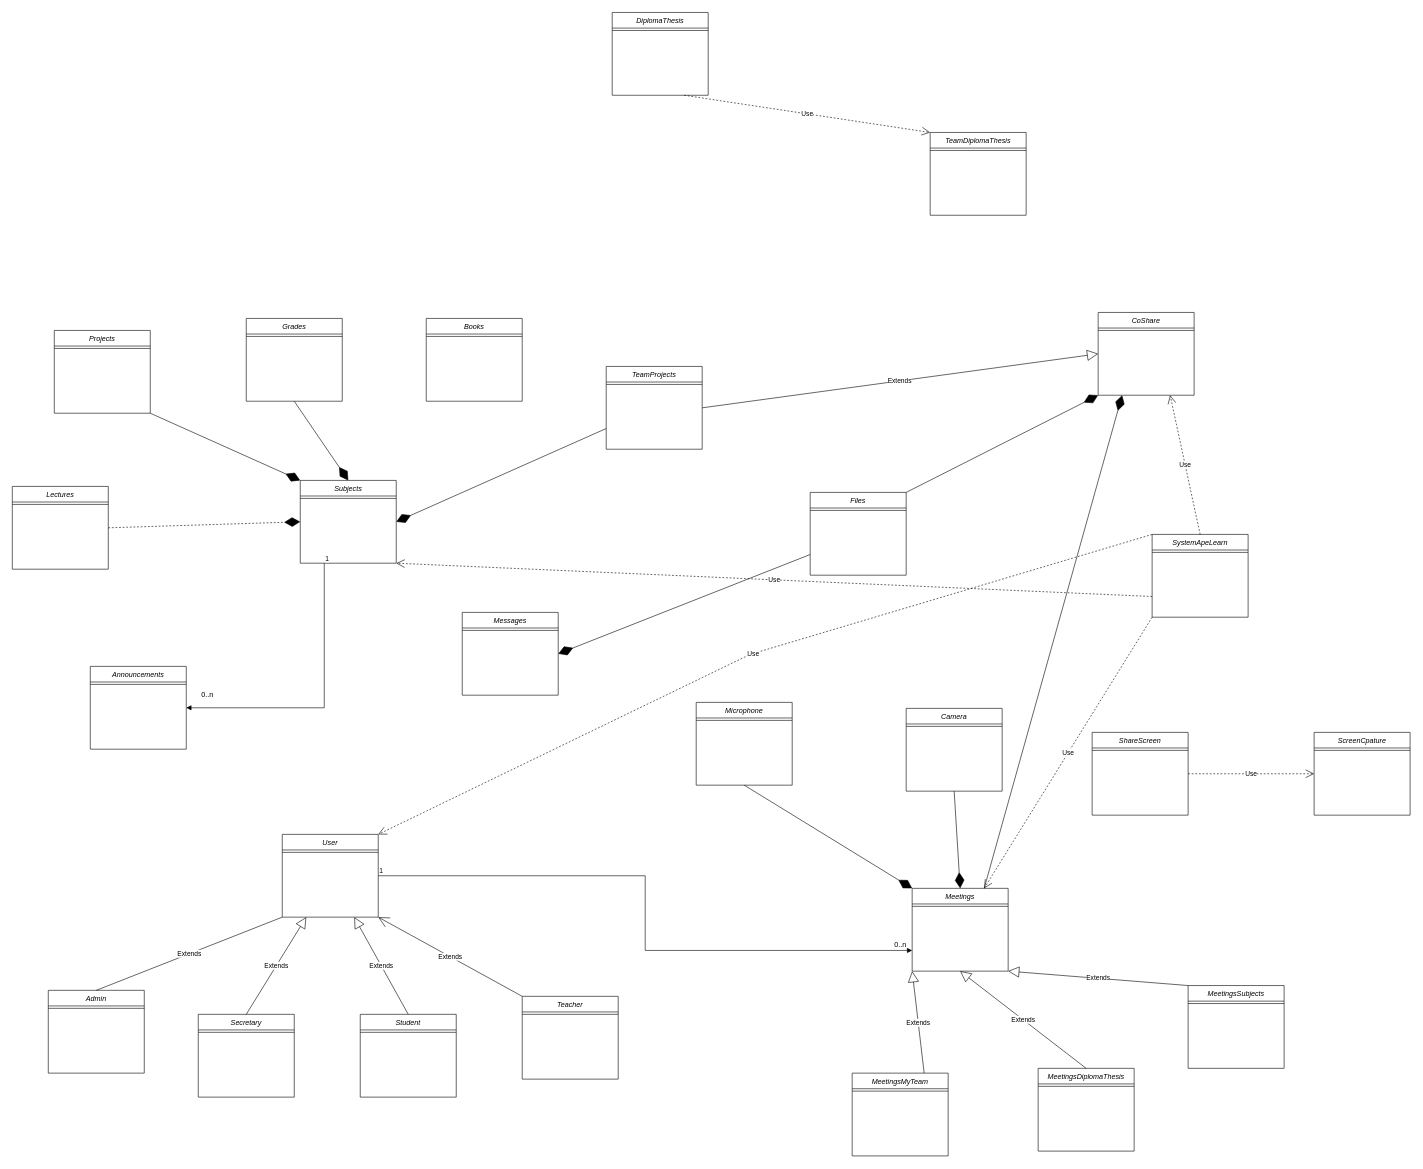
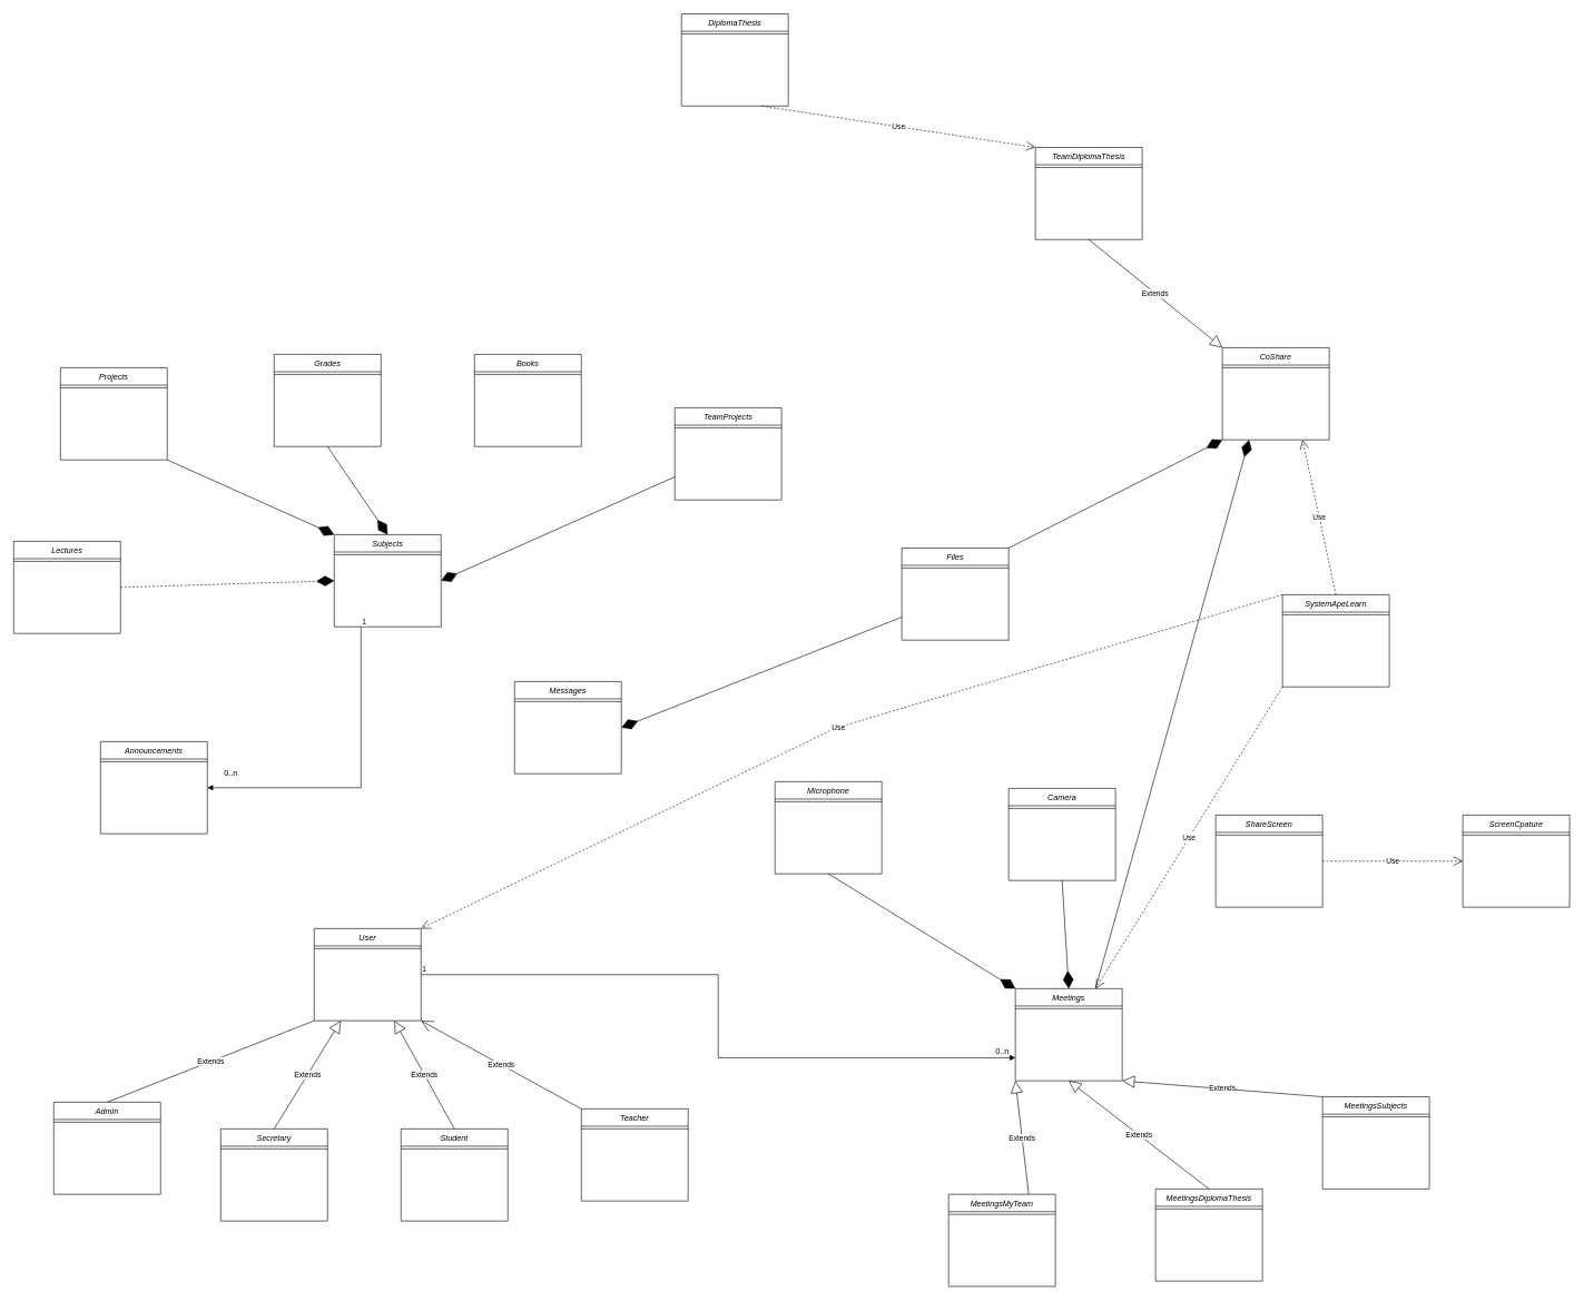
+ <mxCell id="76" value="Extends" style="endArrow=block;endSize=16;endFill=0;html=1;rounded=0;exitX=0.5;exitY=1;exitDx=0;exitDy=0;entryX=0;entryY=0;entryDx=0;entryDy=0;" edge="1" parent="1" source="73" target="54"><mxGeometry x="-0.002" width="160" relative="1" as="geometry"><mxPoint x="1180" y="689" as="sourcePoint" /><mxPoint x="1840" y="599" as="targetPoint" /><mxPoint as="offset" /></mxGeometry></mxCell>
- <mxCell id="75" value="Extends" style="endArrow=block;endSize=16;endFill=0;html=1;rounded=0;exitX=1;exitY=0.5;exitDx=0;exitDy=0;entryX=0;entryY=0.5;entryDx=0;entryDy=0;" edge="1" parent="1" source="40" target="54"><mxGeometry x="-0.002" width="160" relative="1" as="geometry"><mxPoint x="1350" y="540" as="sourcePoint" /><mxPoint x="1330" y="370" as="targetPoint" /><mxPoint as="offset" /></mxGeometry></mxCell>
- <mxCell id="82" value="Use" style="endArrow=open;endSize=12;dashed=1;html=1;rounded=0;exitX=0;exitY=0.75;exitDx=0;exitDy=0;entryX=1;entryY=1;entryDx=0;entryDy=0;" edge="1" parent="1" source="71" target="38"><mxGeometry width="160" relative="1" as="geometry"><mxPoint x="1930" y="1038" as="sourcePoint" /><mxPoint x="1650" y="1490" as="targetPoint" /></mxGeometry></mxCell>
